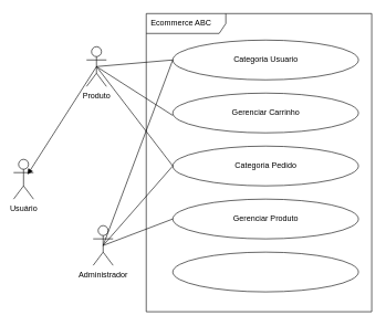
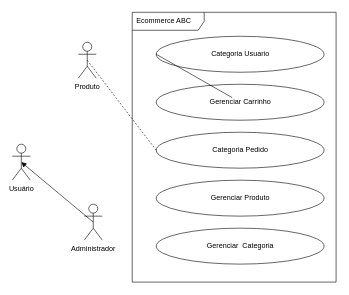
- <mxCell id="18" style="edgeStyle=none;html=1;exitX=0;exitY=0.5;exitDx=0;exitDy=0;entryX=0.5;entryY=0.5;entryDx=0;entryDy=0;entryPerimeter=0;endArrow=none;endFill=0;" parent="1" source="9" target="6" edge="1"><mxGeometry relative="1" as="geometry" /></mxCell>
- <mxCell id="20" style="edgeStyle=none;html=1;exitX=0;exitY=0.75;exitDx=0;exitDy=0;entryX=0.5;entryY=0.5;entryDx=0;entryDy=0;entryPerimeter=0;endArrow=none;endFill=0;" parent="1" source="11" target="6" edge="1"><mxGeometry relative="1" as="geometry" /></mxCell>
- <mxCell id="23" style="edgeStyle=none;html=1;exitX=0;exitY=0.5;exitDx=0;exitDy=0;entryX=0.5;entryY=0.5;entryDx=0;entryDy=0;entryPerimeter=0;endArrow=none;endFill=0;" parent="1" source="13" target="6" edge="1"><mxGeometry relative="1" as="geometry" /></mxCell>
+ <mxCell id="23" style="edgeStyle=none;html=1;exitX=0;exitY=0.5;exitDx=0;exitDy=0;entryX=0.5;entryY=0.5;entryDx=0;entryDy=0;entryPerimeter=0;endArrow=none;endFill=0;dashed=1;" parent="1" source="13" target="6" edge="1"><mxGeometry relative="1" as="geometry" /></mxCell>
- <mxCell id="5" style="edgeStyle=none;html=1;exitX=0.5;exitY=0.5;exitDx=0;exitDy=0;exitPerimeter=0;entryX=0.7;entryY=0.381;entryDx=0;entryDy=0;entryPerimeter=0;endArrow=block;endFill=1;" parent="1" source="6" target="7" edge="1"><mxGeometry relative="1" as="geometry" /></mxCell>
- <mxCell id="19" style="edgeStyle=none;html=1;exitX=0;exitY=0.5;exitDx=0;exitDy=0;entryX=0.5;entryY=0.5;entryDx=0;entryDy=0;entryPerimeter=0;endArrow=none;endFill=0;" parent="1" source="9" target="4" edge="1"><mxGeometry relative="1" as="geometry" /></mxCell>
+ <mxCell id="19" style="edgeStyle=none;html=1;exitX=0;exitY=0.5;exitDx=0;exitDy=0;endArrow=none;endFill=0;" parent="1" source="9" target="11" edge="1"><mxGeometry relative="1" as="geometry" /></mxCell>
- <mxCell id="21" style="edgeStyle=none;html=1;exitX=0;exitY=0.5;exitDx=0;exitDy=0;entryX=0.5;entryY=0.5;entryDx=0;entryDy=0;entryPerimeter=0;endArrow=none;endFill=0;" parent="1" source="13" target="4" edge="1"><mxGeometry relative="1" as="geometry" /></mxCell>
+ <mxCell id="3" style="edgeStyle=none;html=1;exitX=0.5;exitY=0.5;exitDx=0;exitDy=0;exitPerimeter=0;entryX=0.5;entryY=0.5;entryDx=0;entryDy=0;entryPerimeter=0;endArrow=block;endFill=1;" parent="1" source="4" target="7" edge="1"><mxGeometry relative="1" as="geometry" /></mxCell>
- <mxCell id="22" style="edgeStyle=none;html=1;exitX=0;exitY=0.5;exitDx=0;exitDy=0;entryX=0.5;entryY=0.5;entryDx=0;entryDy=0;entryPerimeter=0;endArrow=none;endFill=0;" parent="1" source="15" target="4" edge="1"><mxGeometry relative="1" as="geometry" /></mxCell>
+ <mxCell id="17" value="Gerenciar&amp;nbsp; Categoria" style="html=1;strokeColor=none;fillColor=none;align=center;verticalAlign=middle;rotatable=0;" parent="16" vertex="1"><mxGeometry y="22.5" width="280.0" height="15" as="geometry" /></mxCell>
